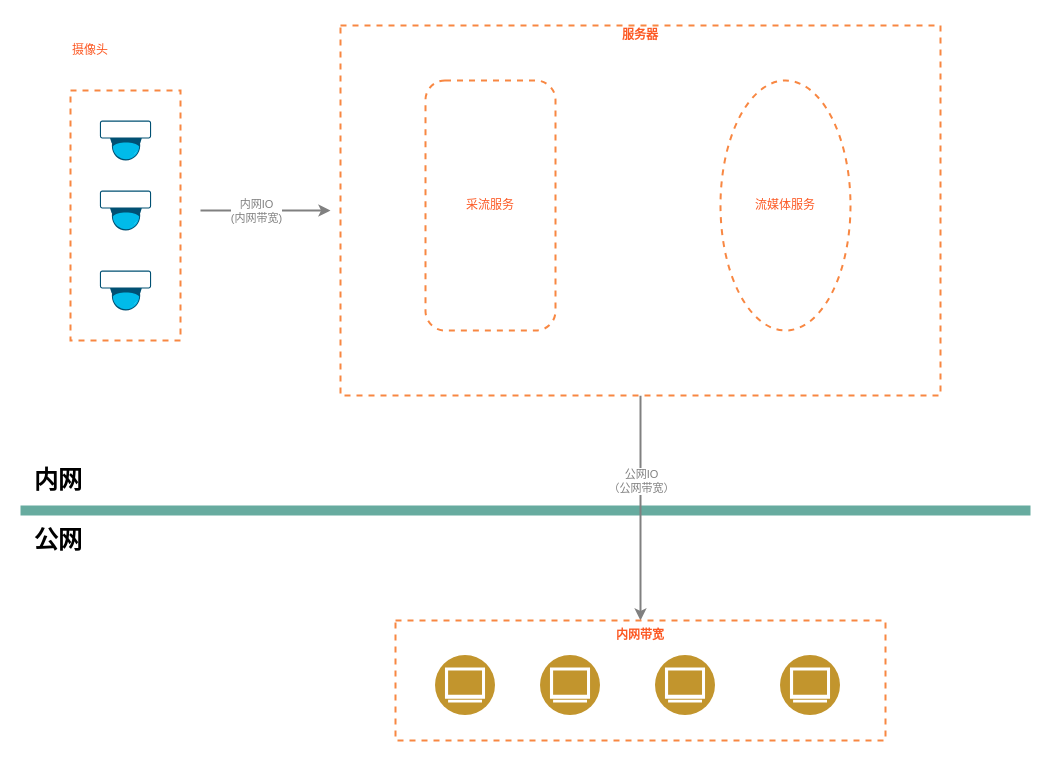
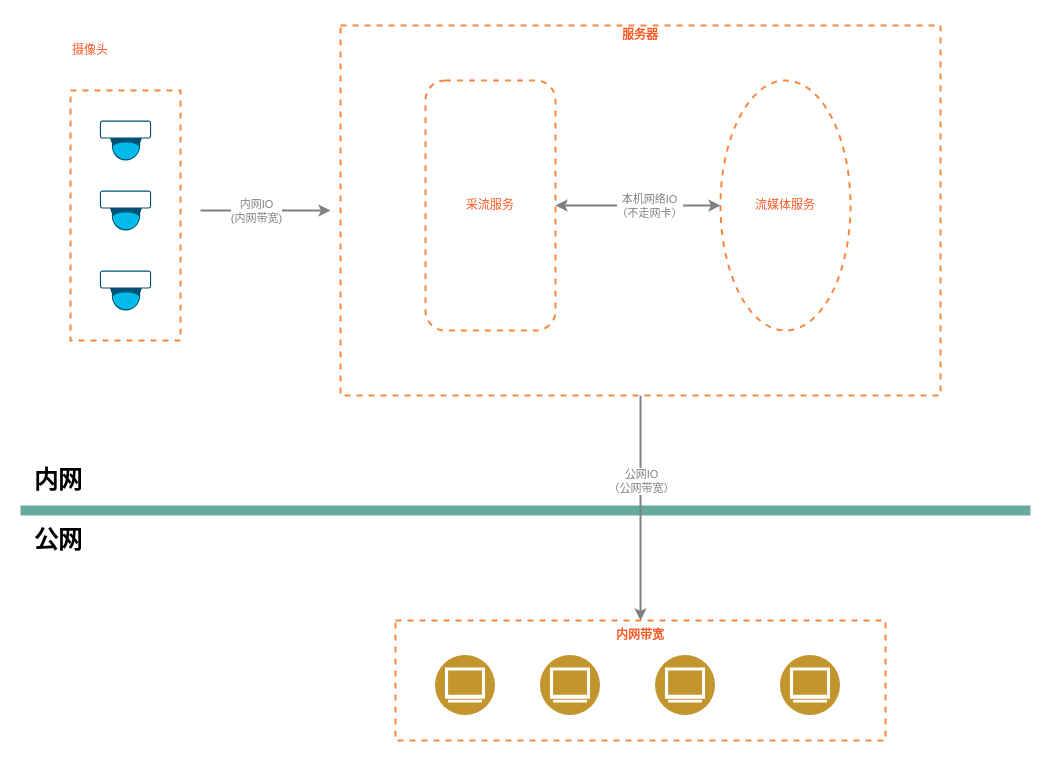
+ <mxCell id="18" value="" style="endArrow=classic;startArrow=classic;html=1;rounded=0;fontColor=#FC5823;strokeColor=#808080;strokeWidth=2;entryX=0;entryY=0.5;entryDx=0;entryDy=0;exitX=1;exitY=0.5;exitDx=0;exitDy=0;" edge="1" parent="1" source="16" target="17"><mxGeometry width="50" height="50" relative="1" as="geometry"><mxPoint x="580" y="180" as="sourcePoint" /><mxPoint x="630" y="130" as="targetPoint" /></mxGeometry></mxCell>
+ <mxCell id="19" value="本机网络IO&lt;br&gt;（不走网卡）" style="edgeLabel;html=1;align=center;verticalAlign=middle;resizable=0;points=[];fontColor=#808080;" vertex="1" connectable="0" parent="18"><mxGeometry x="0.133" relative="1" as="geometry"><mxPoint as="offset" /></mxGeometry></mxCell>
